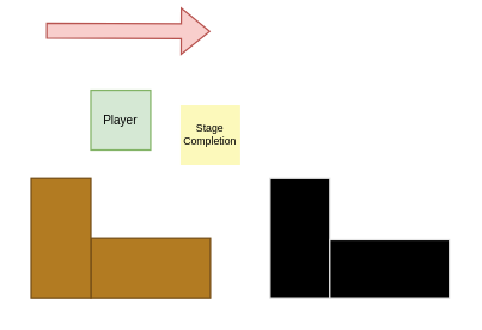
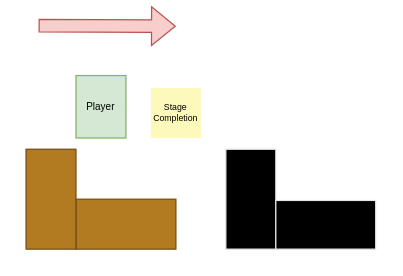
- <mxCell id="2" value="Player" style="whiteSpace=wrap;html=1;aspect=fixed;fillColor=#d5e8d4;strokeColor=#82b366;fontSize=8;" parent="1" vertex="1"><mxGeometry x="60" y="60" width="40" height="40" as="geometry" /></mxCell>
+ <mxCell id="2" value="Player" style="whiteSpace=wrap;html=1;aspect=fixed;fillColor=#d5e8d4;strokeColor=#82b366;fontSize=8;" parent="1" vertex="1"><mxGeometry x="60" y="60" width="40" height="50" as="geometry" /></mxCell>
